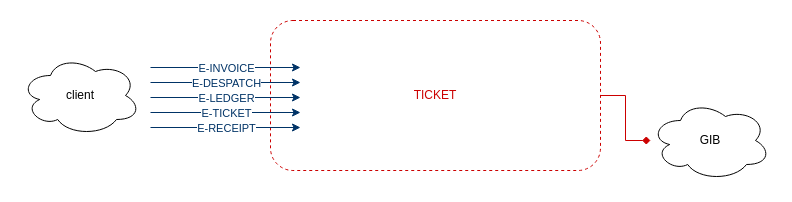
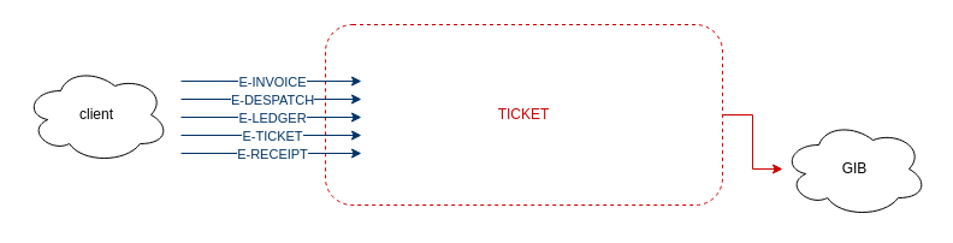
- <mxCell id="4" value="" style="edgeStyle=orthogonalEdgeStyle;rounded=0;orthogonalLoop=1;jettySize=auto;html=1;fontColor=#CC0000;strokeColor=#CC0000;endArrow=diamond;" parent="1" source="5" target="3" edge="1"><mxGeometry relative="1" as="geometry" /></mxCell>
+ <mxCell id="4" value="" style="edgeStyle=orthogonalEdgeStyle;rounded=0;orthogonalLoop=1;jettySize=auto;html=1;fontColor=#CC0000;strokeColor=#CC0000;" parent="1" source="5" target="3" edge="1"><mxGeometry relative="1" as="geometry" /></mxCell>
